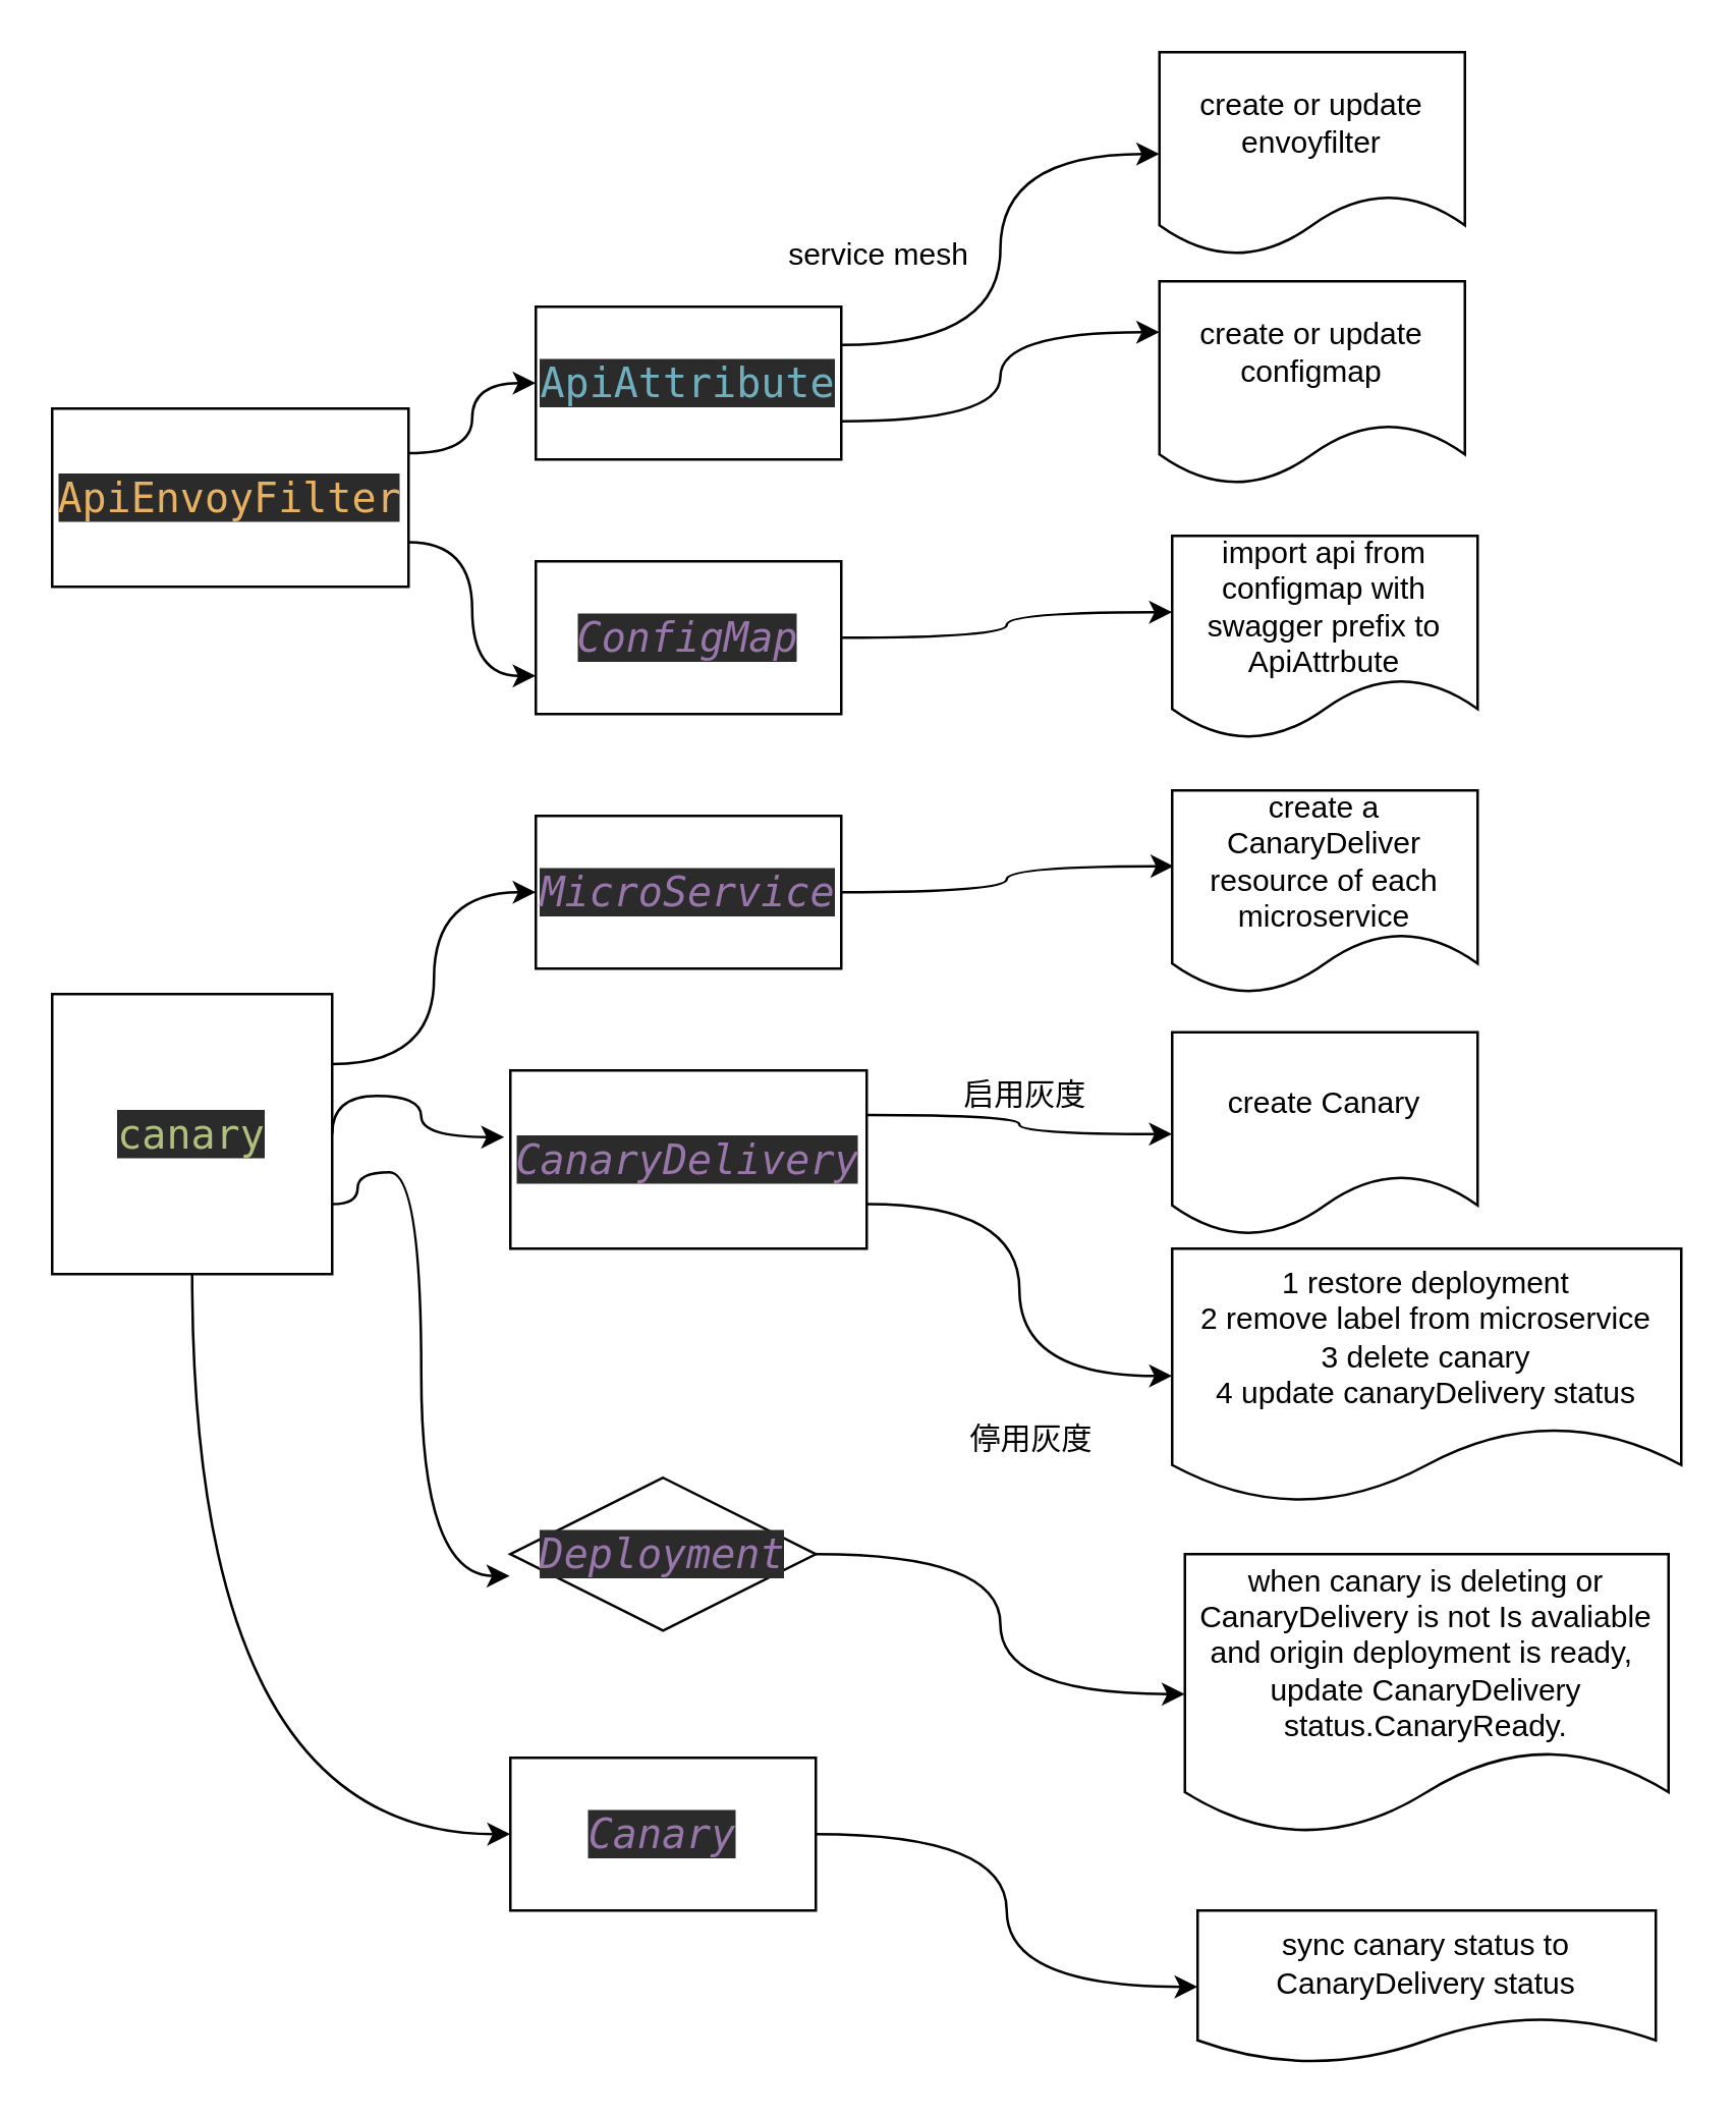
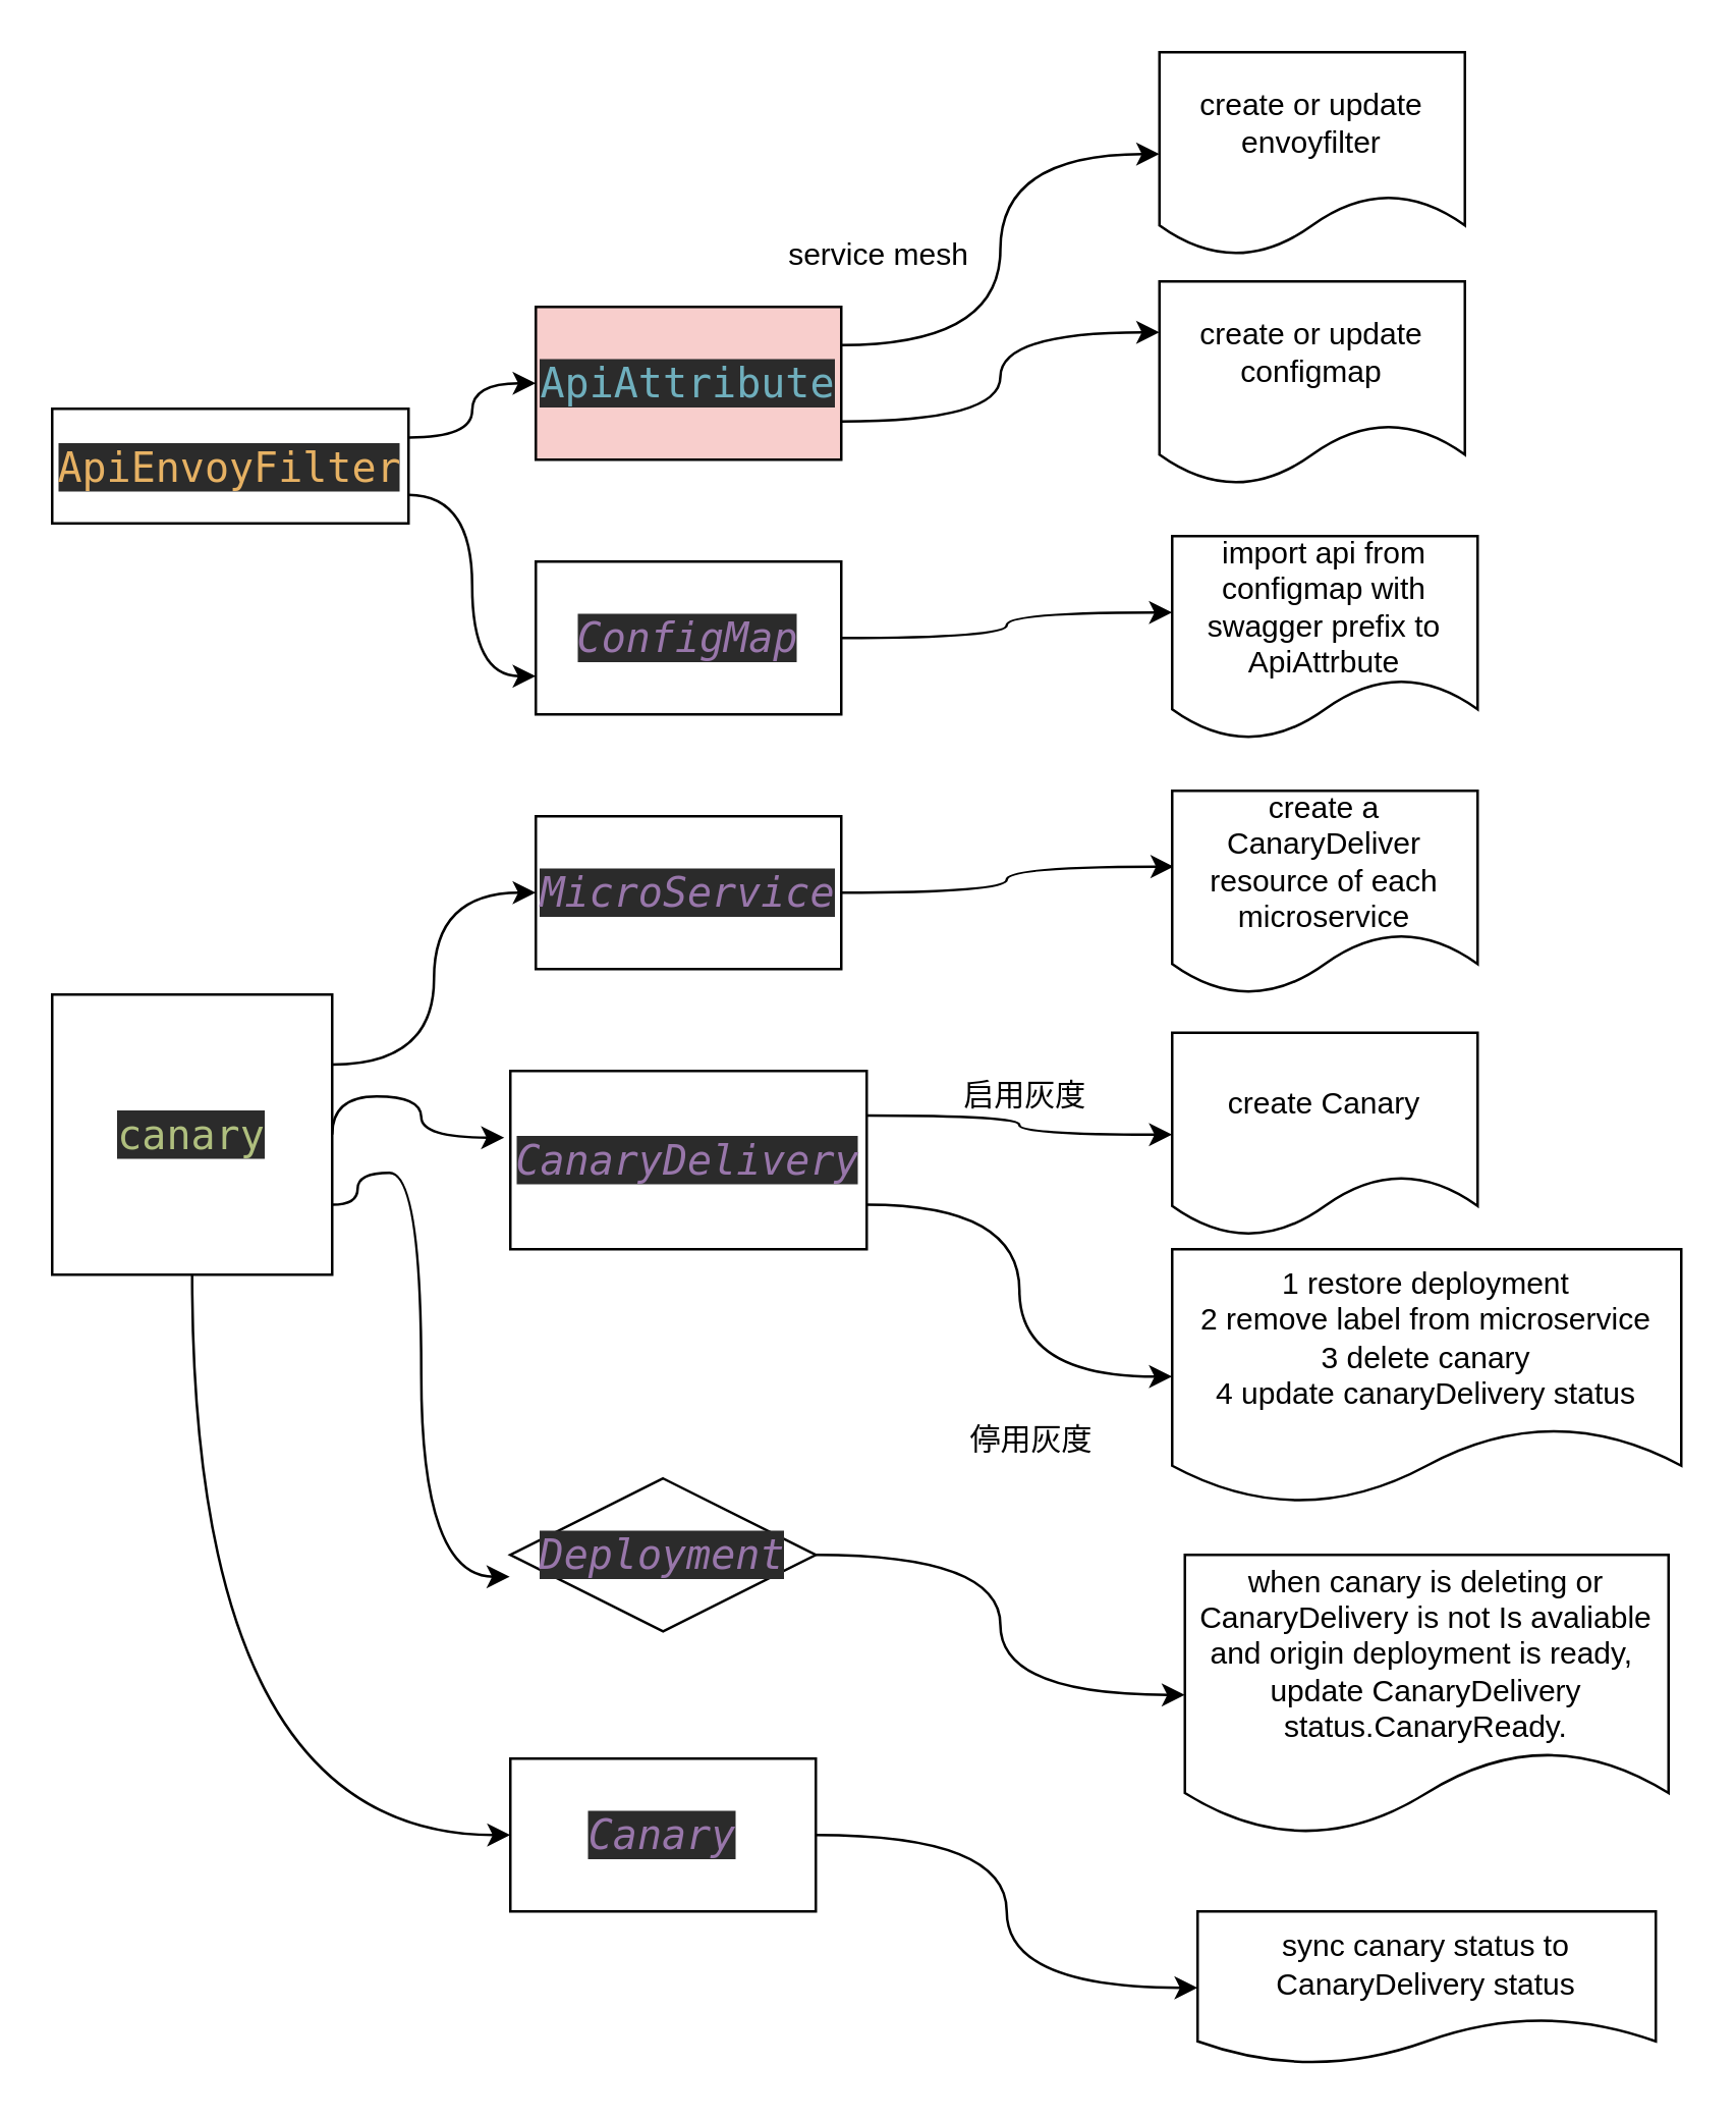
- <mxCell id="21" value="&lt;pre style=&quot;background-color: #2b2b2b ; color: #a9b7c6 ; font-family: &amp;#34;menlo-regular&amp;#34; , monospace ; font-size: 12.0pt&quot;&gt;&lt;span style=&quot;color: #6fafbd&quot;&gt;ApiAttribute&lt;/span&gt;&lt;/pre&gt;" style="rounded=0;whiteSpace=wrap;html=1;" vertex="1" parent="1"><mxGeometry x="210" y="120" width="120" height="60" as="geometry" /></mxCell>
+ <mxCell id="21" value="&lt;pre style=&quot;background-color: #2b2b2b ; color: #a9b7c6 ; font-family: &amp;#34;menlo-regular&amp;#34; , monospace ; font-size: 12.0pt&quot;&gt;&lt;span style=&quot;color: #6fafbd&quot;&gt;ApiAttribute&lt;/span&gt;&lt;/pre&gt;" style="rounded=0;whiteSpace=wrap;html=1;fillColor=#f8cecc;" vertex="1" parent="1"><mxGeometry x="210" y="120" width="120" height="60" as="geometry" /></mxCell>
- <mxCell id="4" value="&lt;pre style=&quot;background-color: #2b2b2b ; color: #a9b7c6 ; font-family: &amp;#34;menlo-regular&amp;#34; , monospace ; font-size: 12.0pt&quot;&gt;&lt;span style=&quot;color: #e6b163&quot;&gt;ApiEnvoyFilter&lt;/span&gt;&lt;/pre&gt;" style="rounded=0;whiteSpace=wrap;html=1;" vertex="1" parent="1"><mxGeometry x="20" y="160" width="140" height="70" as="geometry" /></mxCell>
+ <mxCell id="4" value="&lt;pre style=&quot;background-color: #2b2b2b ; color: #a9b7c6 ; font-family: &amp;#34;menlo-regular&amp;#34; , monospace ; font-size: 12.0pt&quot;&gt;&lt;span style=&quot;color: #e6b163&quot;&gt;ApiEnvoyFilter&lt;/span&gt;&lt;/pre&gt;" style="rounded=0;whiteSpace=wrap;html=1;" vertex="1" parent="1"><mxGeometry x="20" y="160" width="140" height="45" as="geometry" /></mxCell>
